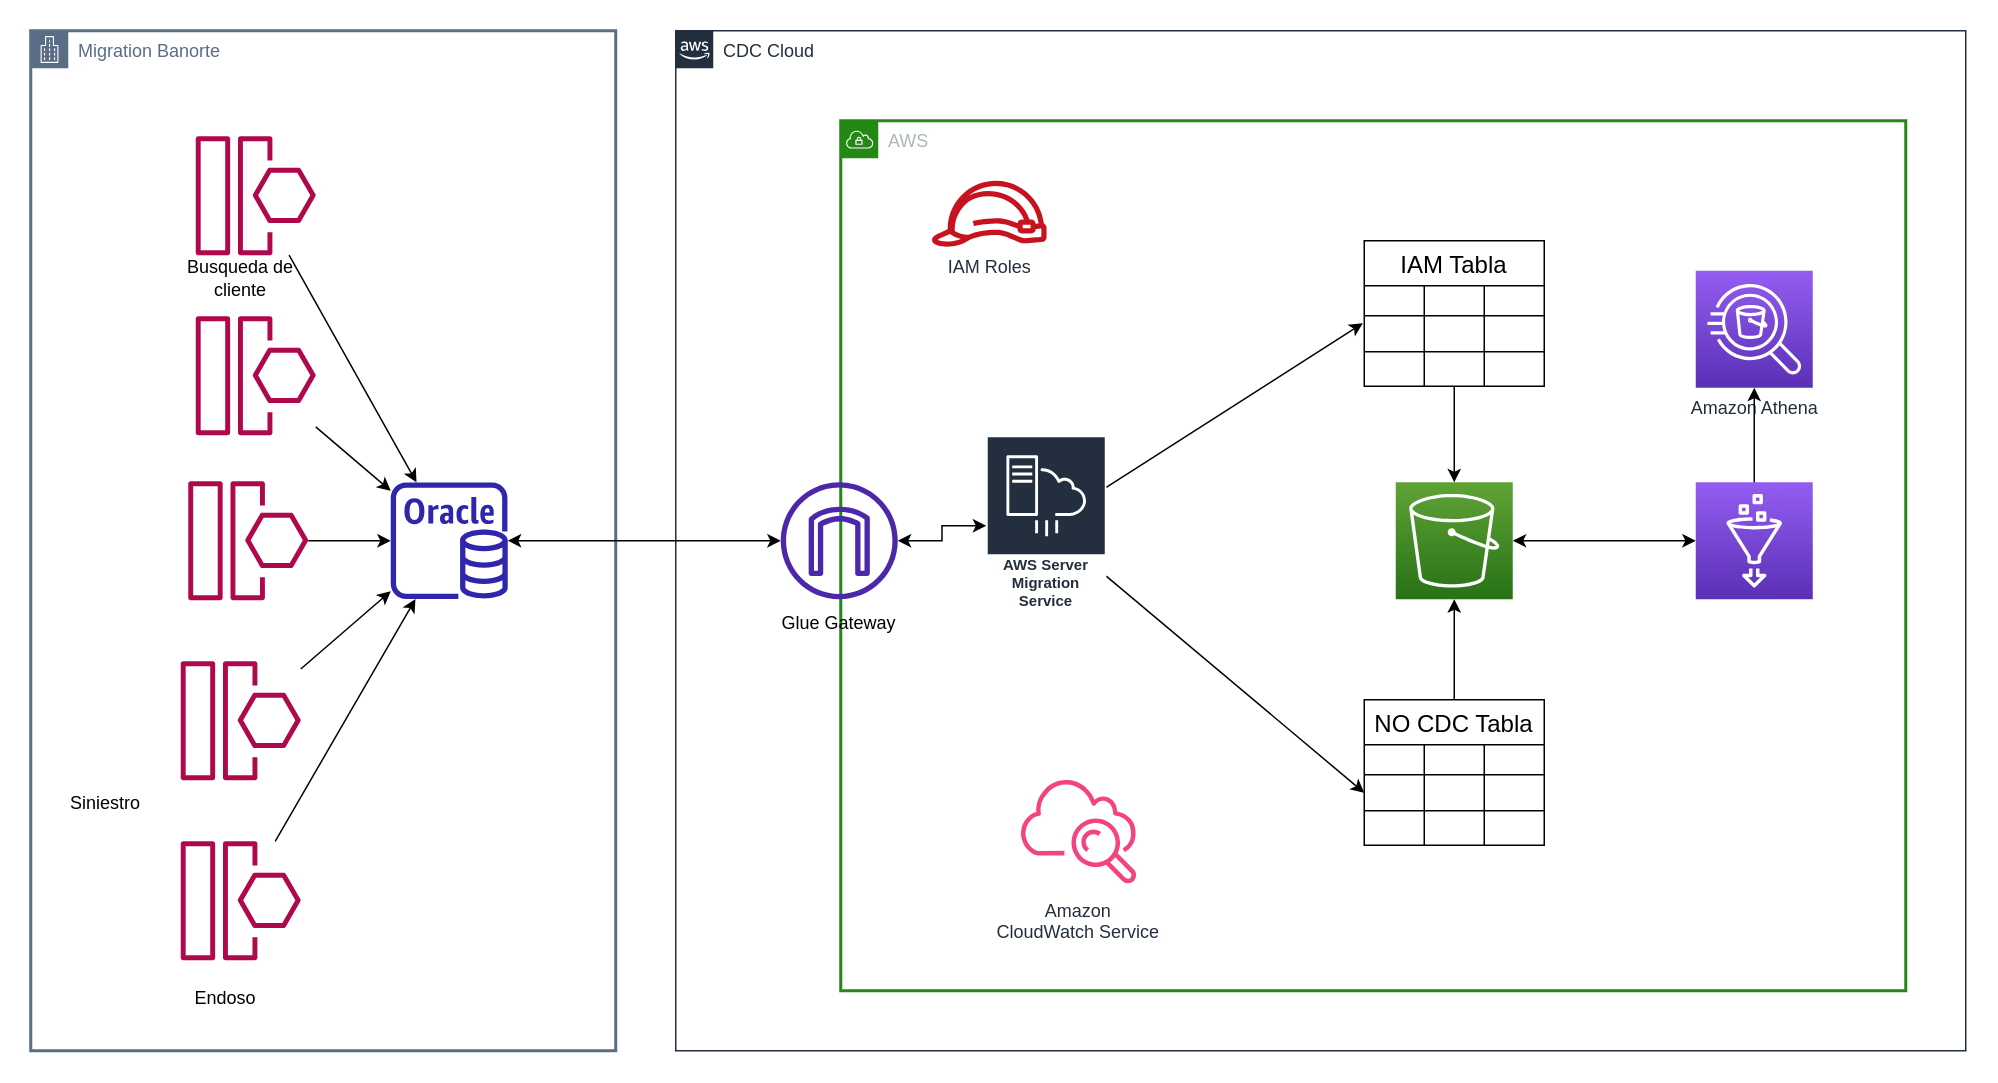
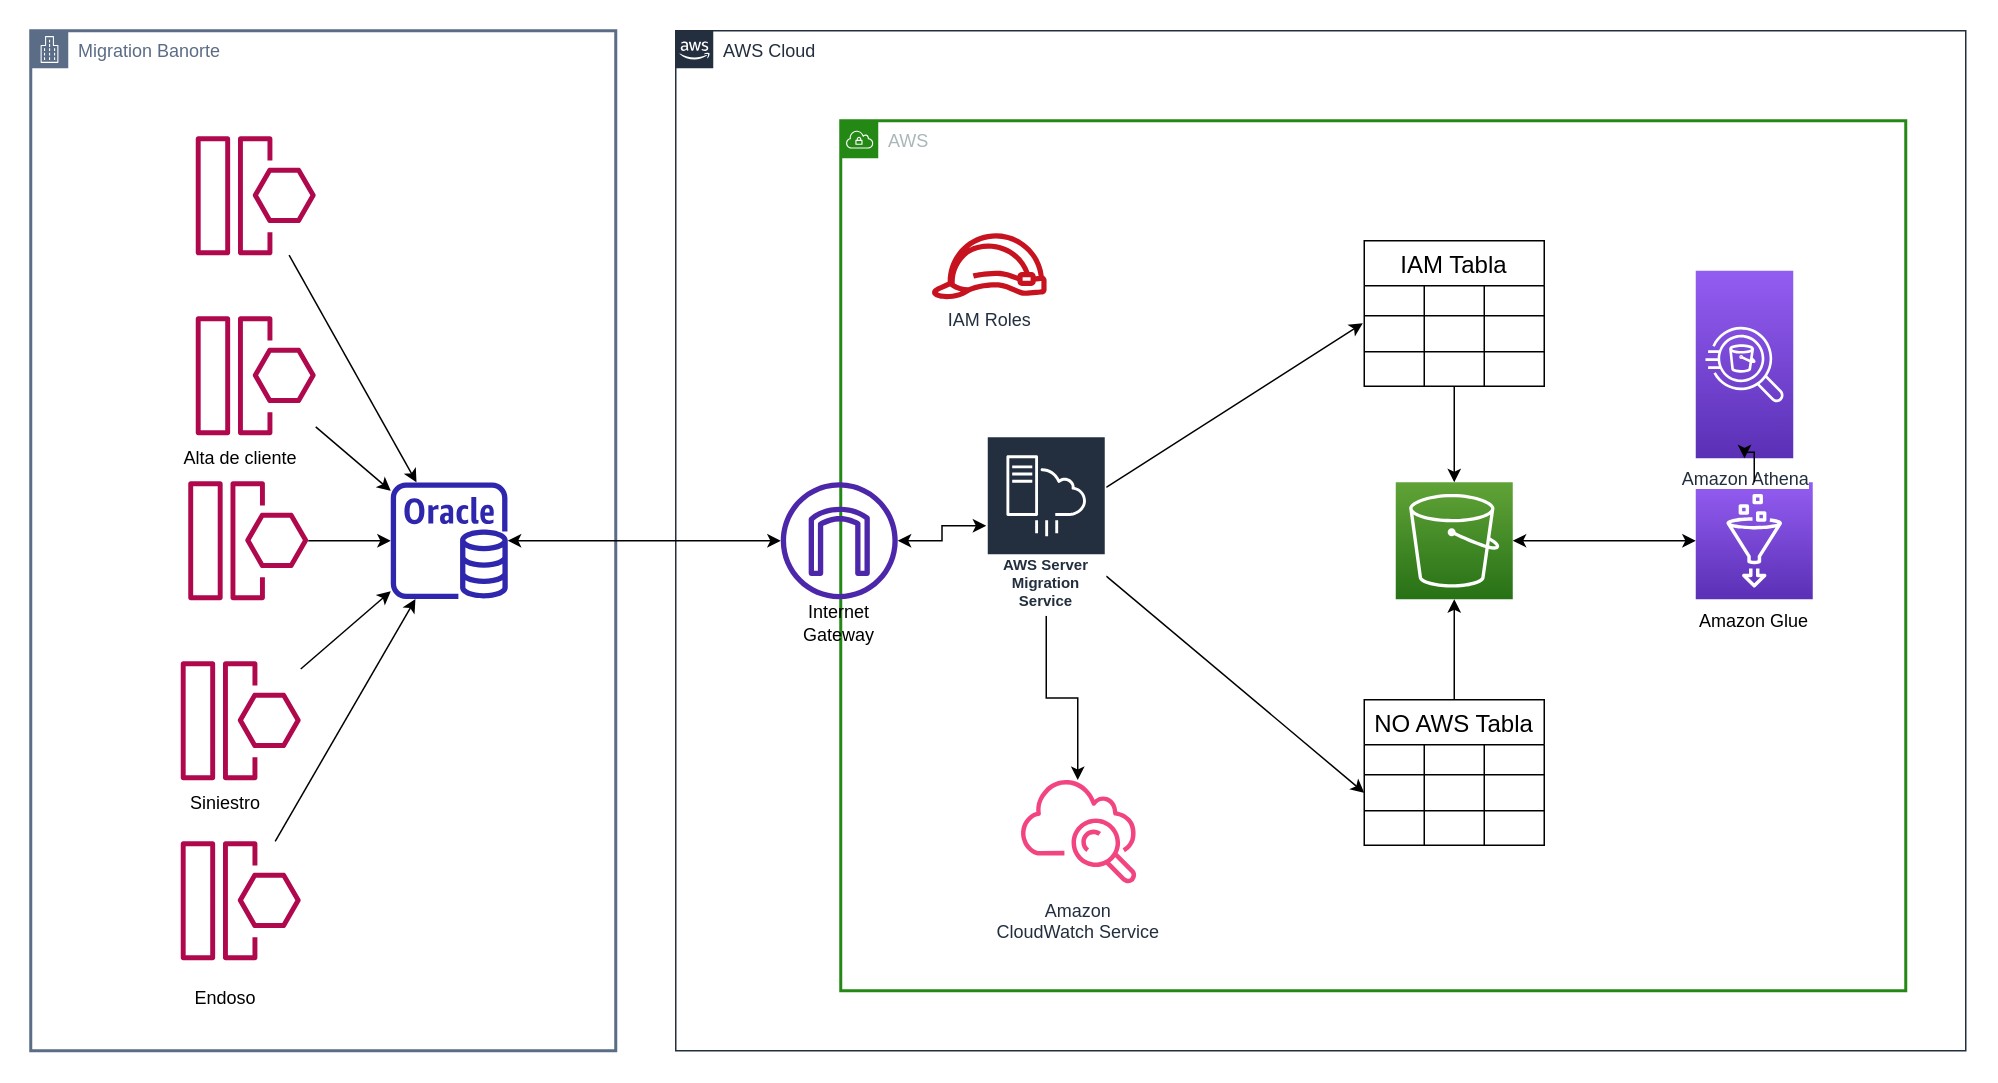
- <mxCell id="2" value="CDC Cloud" style="points=[[0,0],[0.25,0],[0.5,0],[0.75,0],[1,0],[1,0.25],[1,0.5],[1,0.75],[1,1],[0.75,1],[0.5,1],[0.25,1],[0,1],[0,0.75],[0,0.5],[0,0.25]];outlineConnect=0;gradientColor=none;html=1;whiteSpace=wrap;fontSize=12;fontStyle=0;shape=mxgraph.aws4.group;grIcon=mxgraph.aws4.group_aws_cloud_alt;strokeColor=#232F3E;fillColor=none;verticalAlign=top;align=left;spacingLeft=30;fontColor=#232F3E;dashed=0;labelBackgroundColor=#ffffff;container=1;pointerEvents=0;collapsible=0;recursiveResize=0;" parent="1" vertex="1"><mxGeometry x="450" y="20" width="860" height="680" as="geometry" /></mxCell>
+ <mxCell id="2" value="AWS Cloud" style="points=[[0,0],[0.25,0],[0.5,0],[0.75,0],[1,0],[1,0.25],[1,0.5],[1,0.75],[1,1],[0.75,1],[0.5,1],[0.25,1],[0,1],[0,0.75],[0,0.5],[0,0.25]];outlineConnect=0;gradientColor=none;html=1;whiteSpace=wrap;fontSize=12;fontStyle=0;shape=mxgraph.aws4.group;grIcon=mxgraph.aws4.group_aws_cloud_alt;strokeColor=#232F3E;fillColor=none;verticalAlign=top;align=left;spacingLeft=30;fontColor=#232F3E;dashed=0;labelBackgroundColor=#ffffff;container=1;pointerEvents=0;collapsible=0;recursiveResize=0;" parent="1" vertex="1"><mxGeometry x="450" y="20" width="860" height="680" as="geometry" /></mxCell>
- <mxCell id="44" value="IAM Roles" style="outlineConnect=0;fontColor=#232F3E;gradientColor=none;fillColor=#C7131F;strokeColor=none;dashed=0;verticalLabelPosition=bottom;verticalAlign=top;align=center;html=1;fontSize=12;fontStyle=0;aspect=fixed;pointerEvents=1;shape=mxgraph.aws4.role;labelBackgroundColor=#ffffff;" vertex="1" parent="3"><mxGeometry x="60.0" y="40" width="78" height="44" as="geometry" /></mxCell>
+ <mxCell id="44" value="IAM Roles" style="outlineConnect=0;fontColor=#232F3E;gradientColor=none;fillColor=#C7131F;strokeColor=none;dashed=0;verticalLabelPosition=bottom;verticalAlign=top;align=center;html=1;fontSize=12;fontStyle=0;aspect=fixed;pointerEvents=1;shape=mxgraph.aws4.role;labelBackgroundColor=#ffffff;" vertex="1" parent="3"><mxGeometry x="60.0" y="75" width="78" height="44" as="geometry" /></mxCell>
- <mxCell id="50" value="Busqueda de cliente" style="text;html=1;strokeColor=none;fillColor=none;align=center;verticalAlign=middle;whiteSpace=wrap;rounded=0;fontFamily=Helvetica;" parent="47" vertex="1"><mxGeometry x="100" y="150" width="80" height="30" as="geometry" /></mxCell>
- <mxCell id="13" value="Amazon Athena" style="outlineConnect=0;fontColor=#232F3E;gradientColor=#945DF2;gradientDirection=north;fillColor=#5A30B5;strokeColor=#ffffff;dashed=0;verticalLabelPosition=bottom;verticalAlign=top;align=center;html=1;fontSize=12;fontStyle=0;aspect=fixed;shape=mxgraph.aws4.resourceIcon;resIcon=mxgraph.aws4.athena;labelBackgroundColor=#ffffff;" parent="3" vertex="1"><mxGeometry x="570" y="100" width="78" height="78" as="geometry" /></mxCell>
+ <mxCell id="13" value="Amazon Athena" style="outlineConnect=0;fontColor=#232F3E;gradientColor=#945DF2;gradientDirection=north;fillColor=#5A30B5;strokeColor=#ffffff;dashed=0;verticalLabelPosition=bottom;verticalAlign=top;align=center;html=1;fontSize=12;fontStyle=0;aspect=fixed;shape=mxgraph.aws4.resourceIcon;resIcon=mxgraph.aws4.athena;labelBackgroundColor=#ffffff;" parent="3" vertex="1"><mxGeometry x="570" y="100" width="65" height="125" as="geometry" /></mxCell>
+ <mxCell id="53" value="Alta de cliente" style="text;html=1;strokeColor=none;fillColor=none;align=center;verticalAlign=middle;whiteSpace=wrap;rounded=0;fontFamily=Helvetica;" parent="47" vertex="1"><mxGeometry x="100" y="270" width="80" height="30" as="geometry" /></mxCell>
+ <mxCell id="12" value="Amazon Glue&lt;br&gt;" style="text;html=1;strokeColor=none;fillColor=none;align=center;verticalAlign=middle;whiteSpace=wrap;rounded=0;" parent="3" vertex="1"><mxGeometry x="564" y="319" width="90" height="30" as="geometry" /></mxCell>
- <mxCell id="46" value="Glue Gateway" style="text;html=1;strokeColor=none;fillColor=none;align=center;verticalAlign=middle;whiteSpace=wrap;rounded=0;" vertex="1" parent="2"><mxGeometry x="64" y="380" width="90" height="30" as="geometry" /></mxCell>
+ <mxCell id="46" value="Internet Gateway" style="text;html=1;strokeColor=none;fillColor=none;align=center;verticalAlign=middle;whiteSpace=wrap;rounded=0;" vertex="1" parent="2"><mxGeometry x="64" y="380" width="90" height="30" as="geometry" /></mxCell>
+ <mxCell id="7" style="edgeStyle=orthogonalEdgeStyle;rounded=0;orthogonalLoop=1;jettySize=auto;html=1;" edge="1" parent="3" source="8" target="45"><mxGeometry relative="1" as="geometry" /></mxCell>
- <mxCell id="31" value="NO CDC Tabla" style="shape=table;startSize=30;container=1;collapsible=0;childLayout=tableLayout;strokeColor=default;fontSize=16;" parent="3" vertex="1"><mxGeometry x="349" y="386" width="120" height="97" as="geometry" /></mxCell>
+ <mxCell id="31" value="NO AWS Tabla" style="shape=table;startSize=30;container=1;collapsible=0;childLayout=tableLayout;strokeColor=default;fontSize=16;" parent="3" vertex="1"><mxGeometry x="349" y="386" width="120" height="97" as="geometry" /></mxCell>
- <mxCell id="58" value="Siniestro" style="text;html=1;strokeColor=none;fillColor=none;align=center;verticalAlign=middle;whiteSpace=wrap;rounded=0;fontFamily=Helvetica;" parent="47" vertex="1"><mxGeometry x="10" y="500" width="80" height="30" as="geometry" /></mxCell>
+ <mxCell id="58" value="Siniestro" style="text;html=1;strokeColor=none;fillColor=none;align=center;verticalAlign=middle;whiteSpace=wrap;rounded=0;fontFamily=Helvetica;" parent="47" vertex="1"><mxGeometry x="90" y="500" width="80" height="30" as="geometry" /></mxCell>
